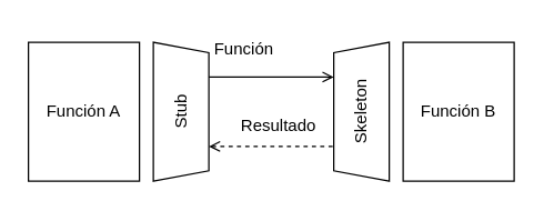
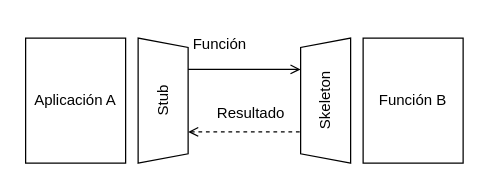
- <mxCell id="2" value="Función A" style="rounded=0;whiteSpace=wrap;html=1;strokeColor=light-dark(#000000,#006EAF);fontColor=light-dark(#000000,#006EAF);fillColor=none;" parent="1" vertex="1"><mxGeometry x="20" y="30" width="80" height="100" as="geometry" /></mxCell>
+ <mxCell id="2" value="Aplicación A" style="rounded=0;whiteSpace=wrap;html=1;strokeColor=light-dark(#000000,#006EAF);fontColor=light-dark(#000000,#006EAF);fillColor=none;" parent="1" vertex="1"><mxGeometry x="20" y="30" width="80" height="100" as="geometry" /></mxCell>
